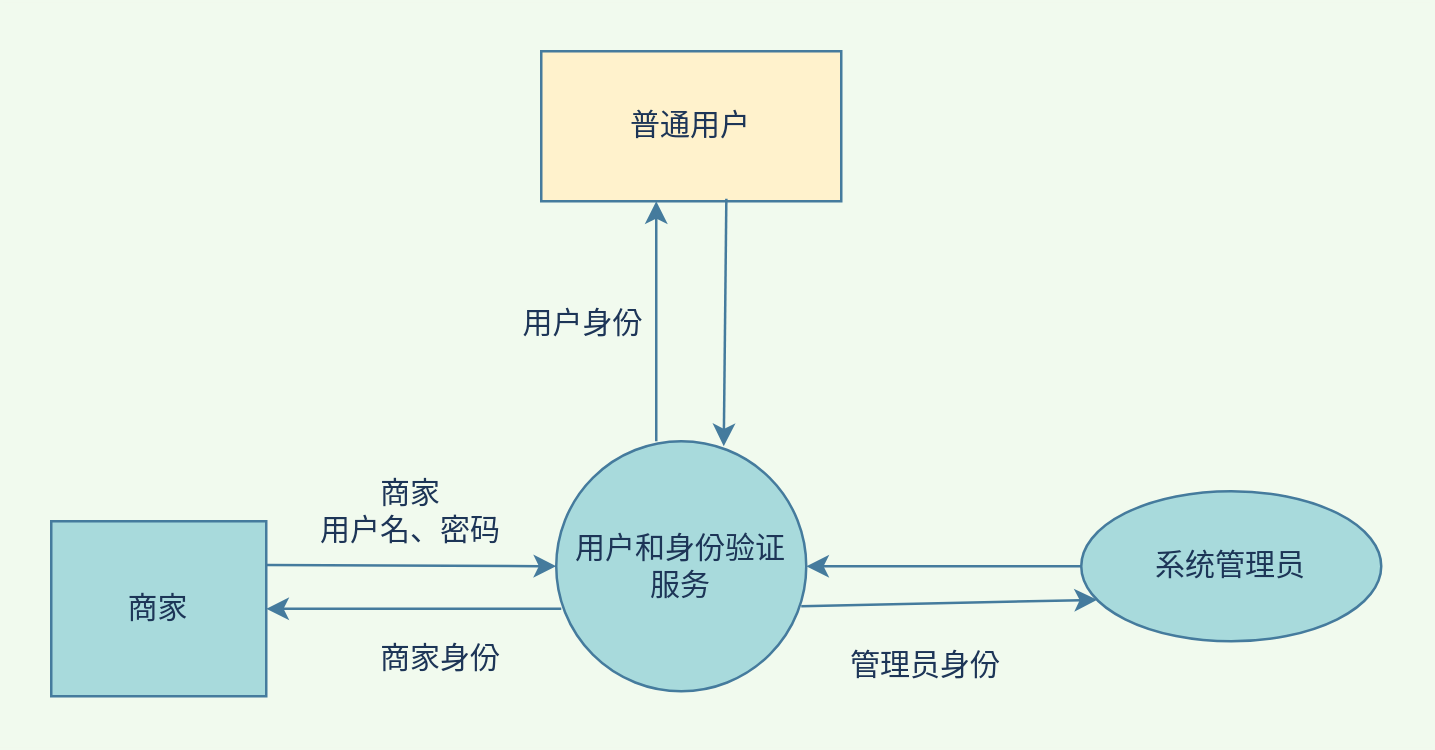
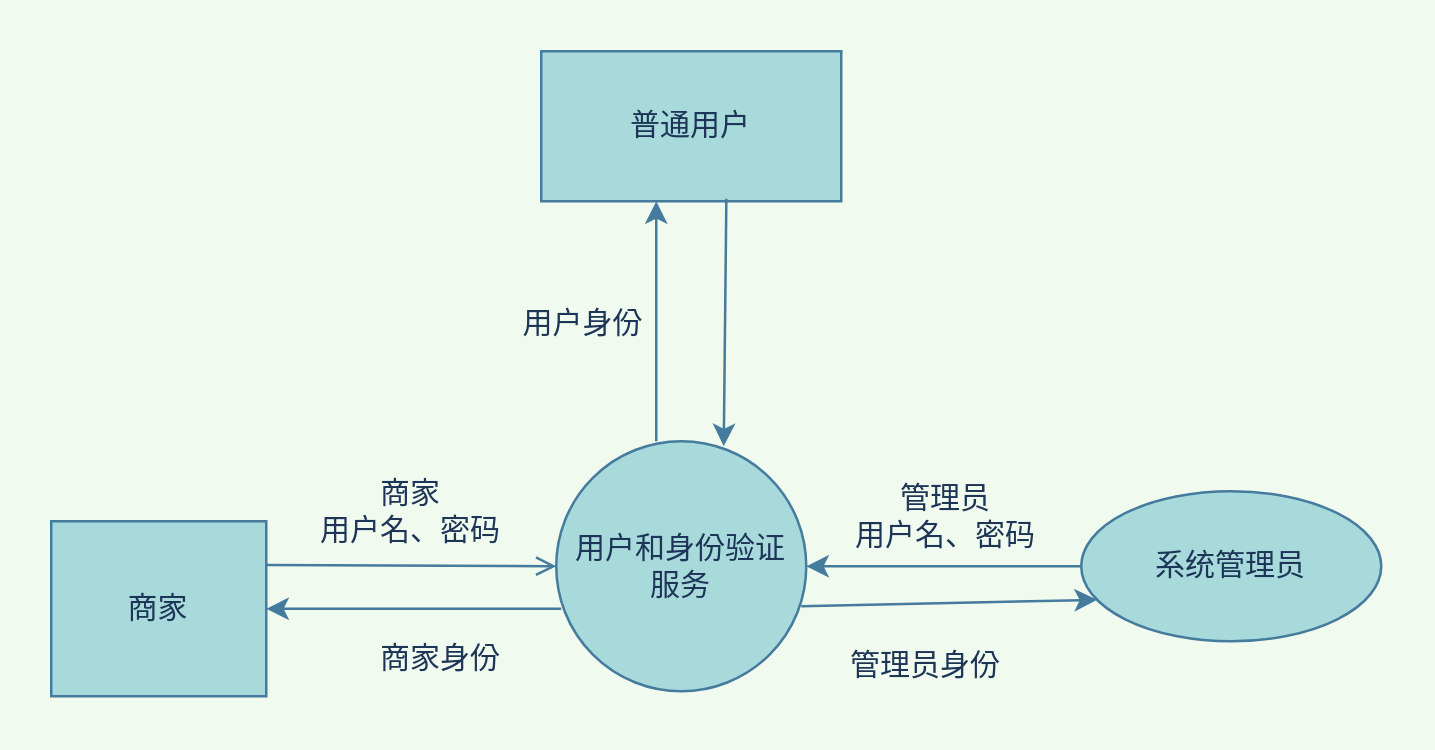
- <mxCell id="2" value="普通用户" style="whiteSpace=wrap;html=1;fillColor=#fff2cc;strokeColor=#457B9D;fontColor=#1D3557;" vertex="1" parent="1"><mxGeometry x="216" y="20" width="120" height="60" as="geometry" /></mxCell>
+ <mxCell id="2" value="普通用户" style="whiteSpace=wrap;html=1;fillColor=#A8DADC;strokeColor=#457B9D;fontColor=#1D3557;" vertex="1" parent="1"><mxGeometry x="216" y="20" width="120" height="60" as="geometry" /></mxCell>
+ <mxCell id="13" value="&lt;div&gt;管理员&lt;/div&gt;&lt;div&gt;用户名、密码&lt;/div&gt;" style="text;html=1;strokeColor=none;fillColor=none;align=center;verticalAlign=middle;whiteSpace=wrap;rounded=0;fontColor=#1D3557;" vertex="1" parent="1"><mxGeometry x="336" y="196" width="84" height="20" as="geometry" /></mxCell>
- <mxCell id="7" value="" style="endArrow=classic;html=1;strokeColor=#457B9D;fillColor=#A8DADC;fontColor=#1D3557;exitX=1;exitY=0.25;exitDx=0;exitDy=0;labelBackgroundColor=#F1FAEE;" edge="1" parent="1" source="3" target="6"><mxGeometry width="50" height="50" relative="1" as="geometry"><mxPoint x="266" y="370" as="sourcePoint" /><mxPoint x="316" y="320" as="targetPoint" /></mxGeometry></mxCell>
+ <mxCell id="7" value="" style="endArrow=open;html=1;strokeColor=#457B9D;fillColor=#A8DADC;fontColor=#1D3557;exitX=1;exitY=0.25;exitDx=0;exitDy=0;labelBackgroundColor=#F1FAEE;" edge="1" parent="1" source="3" target="6"><mxGeometry width="50" height="50" relative="1" as="geometry"><mxPoint x="266" y="370" as="sourcePoint" /><mxPoint x="316" y="320" as="targetPoint" /></mxGeometry></mxCell>
